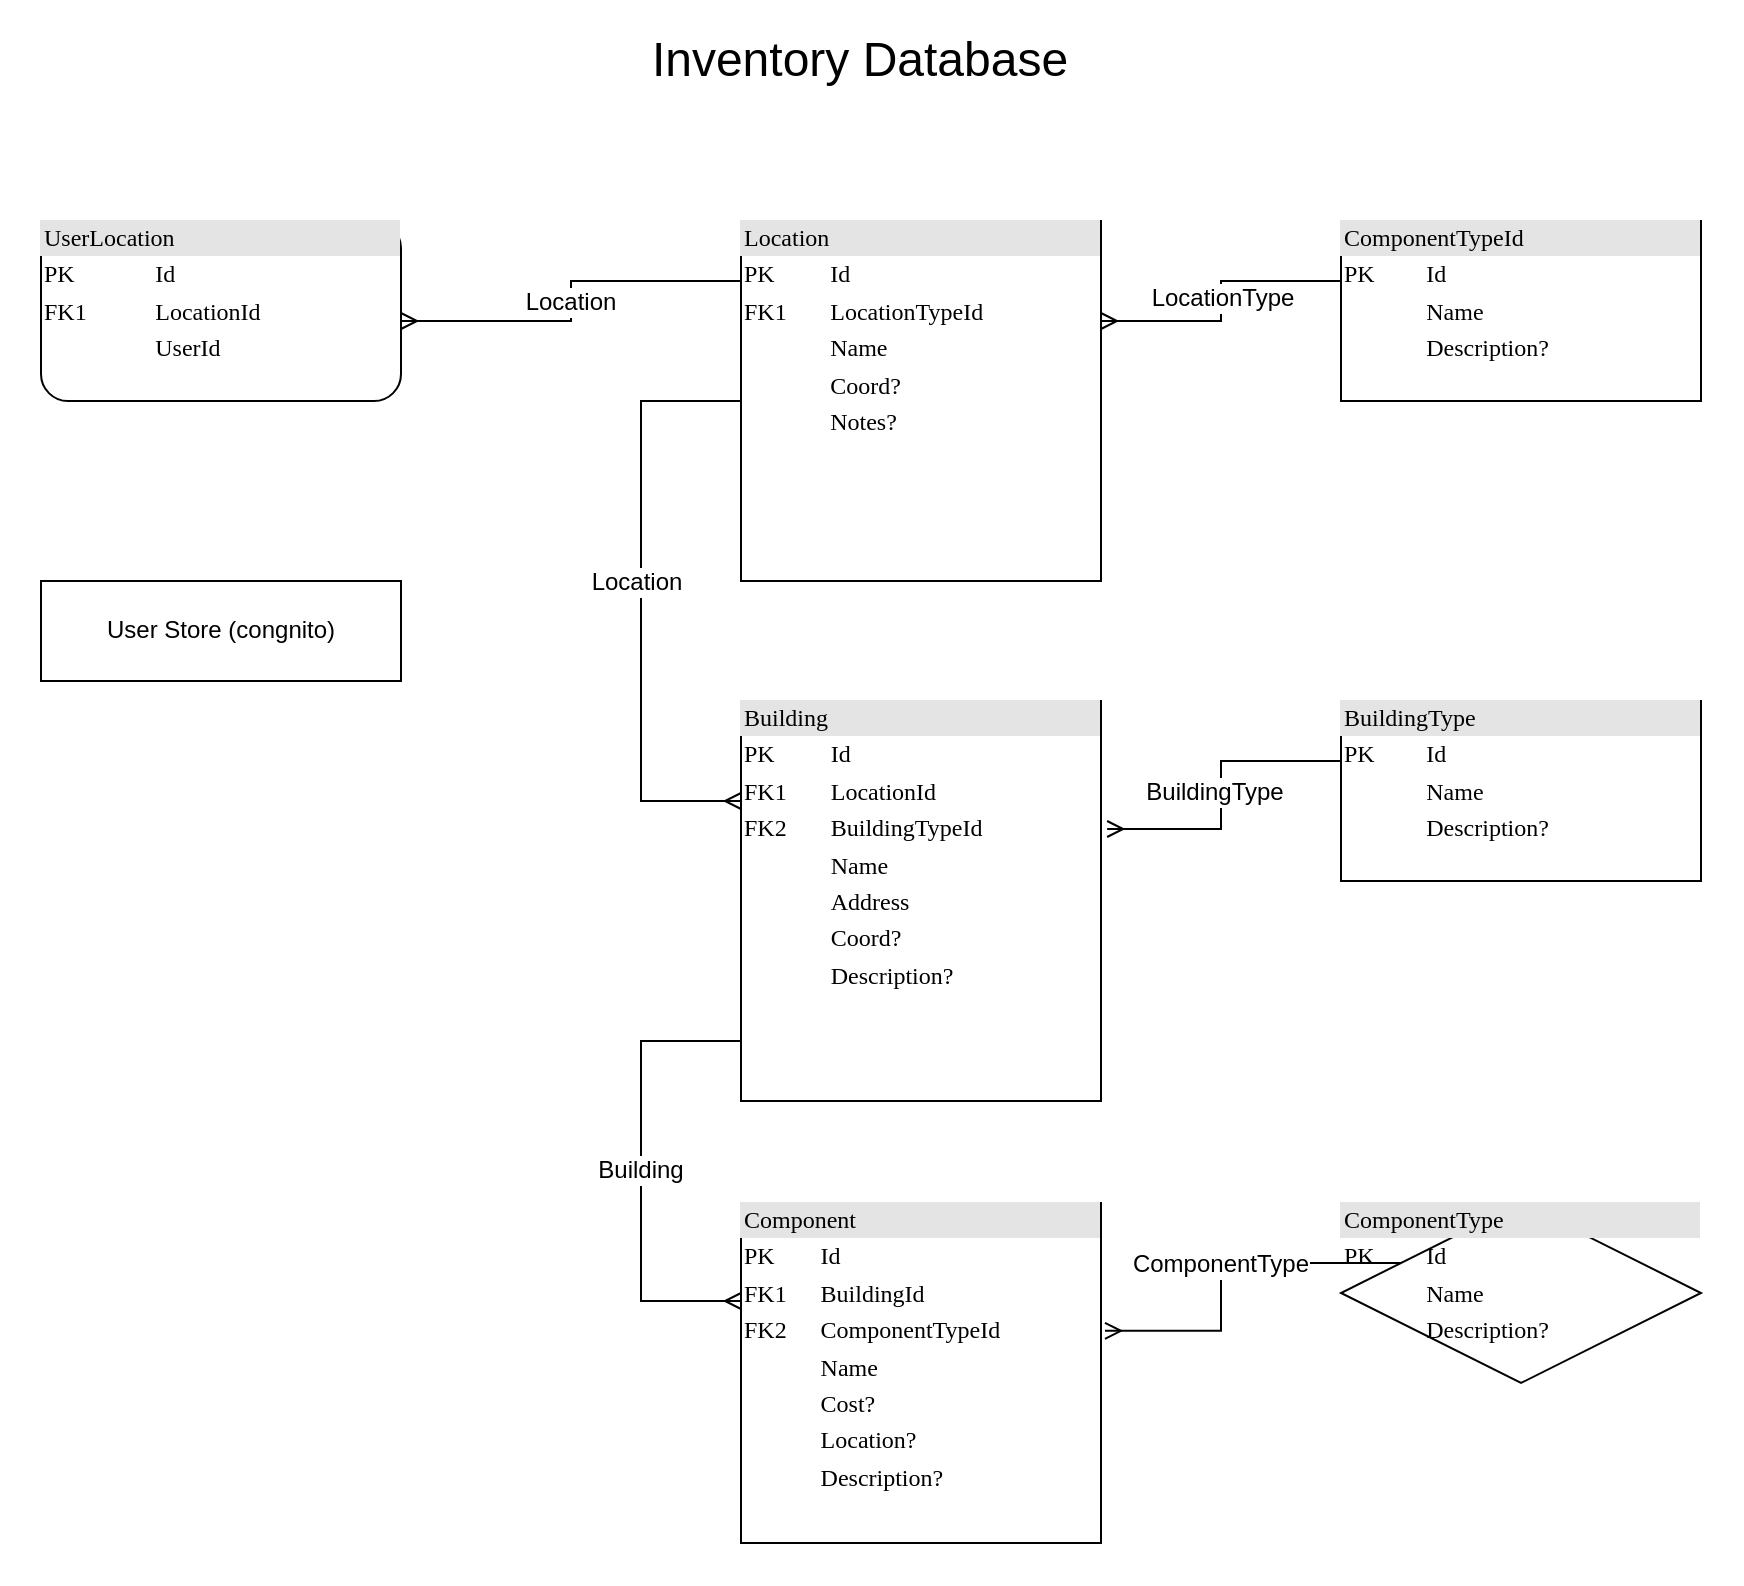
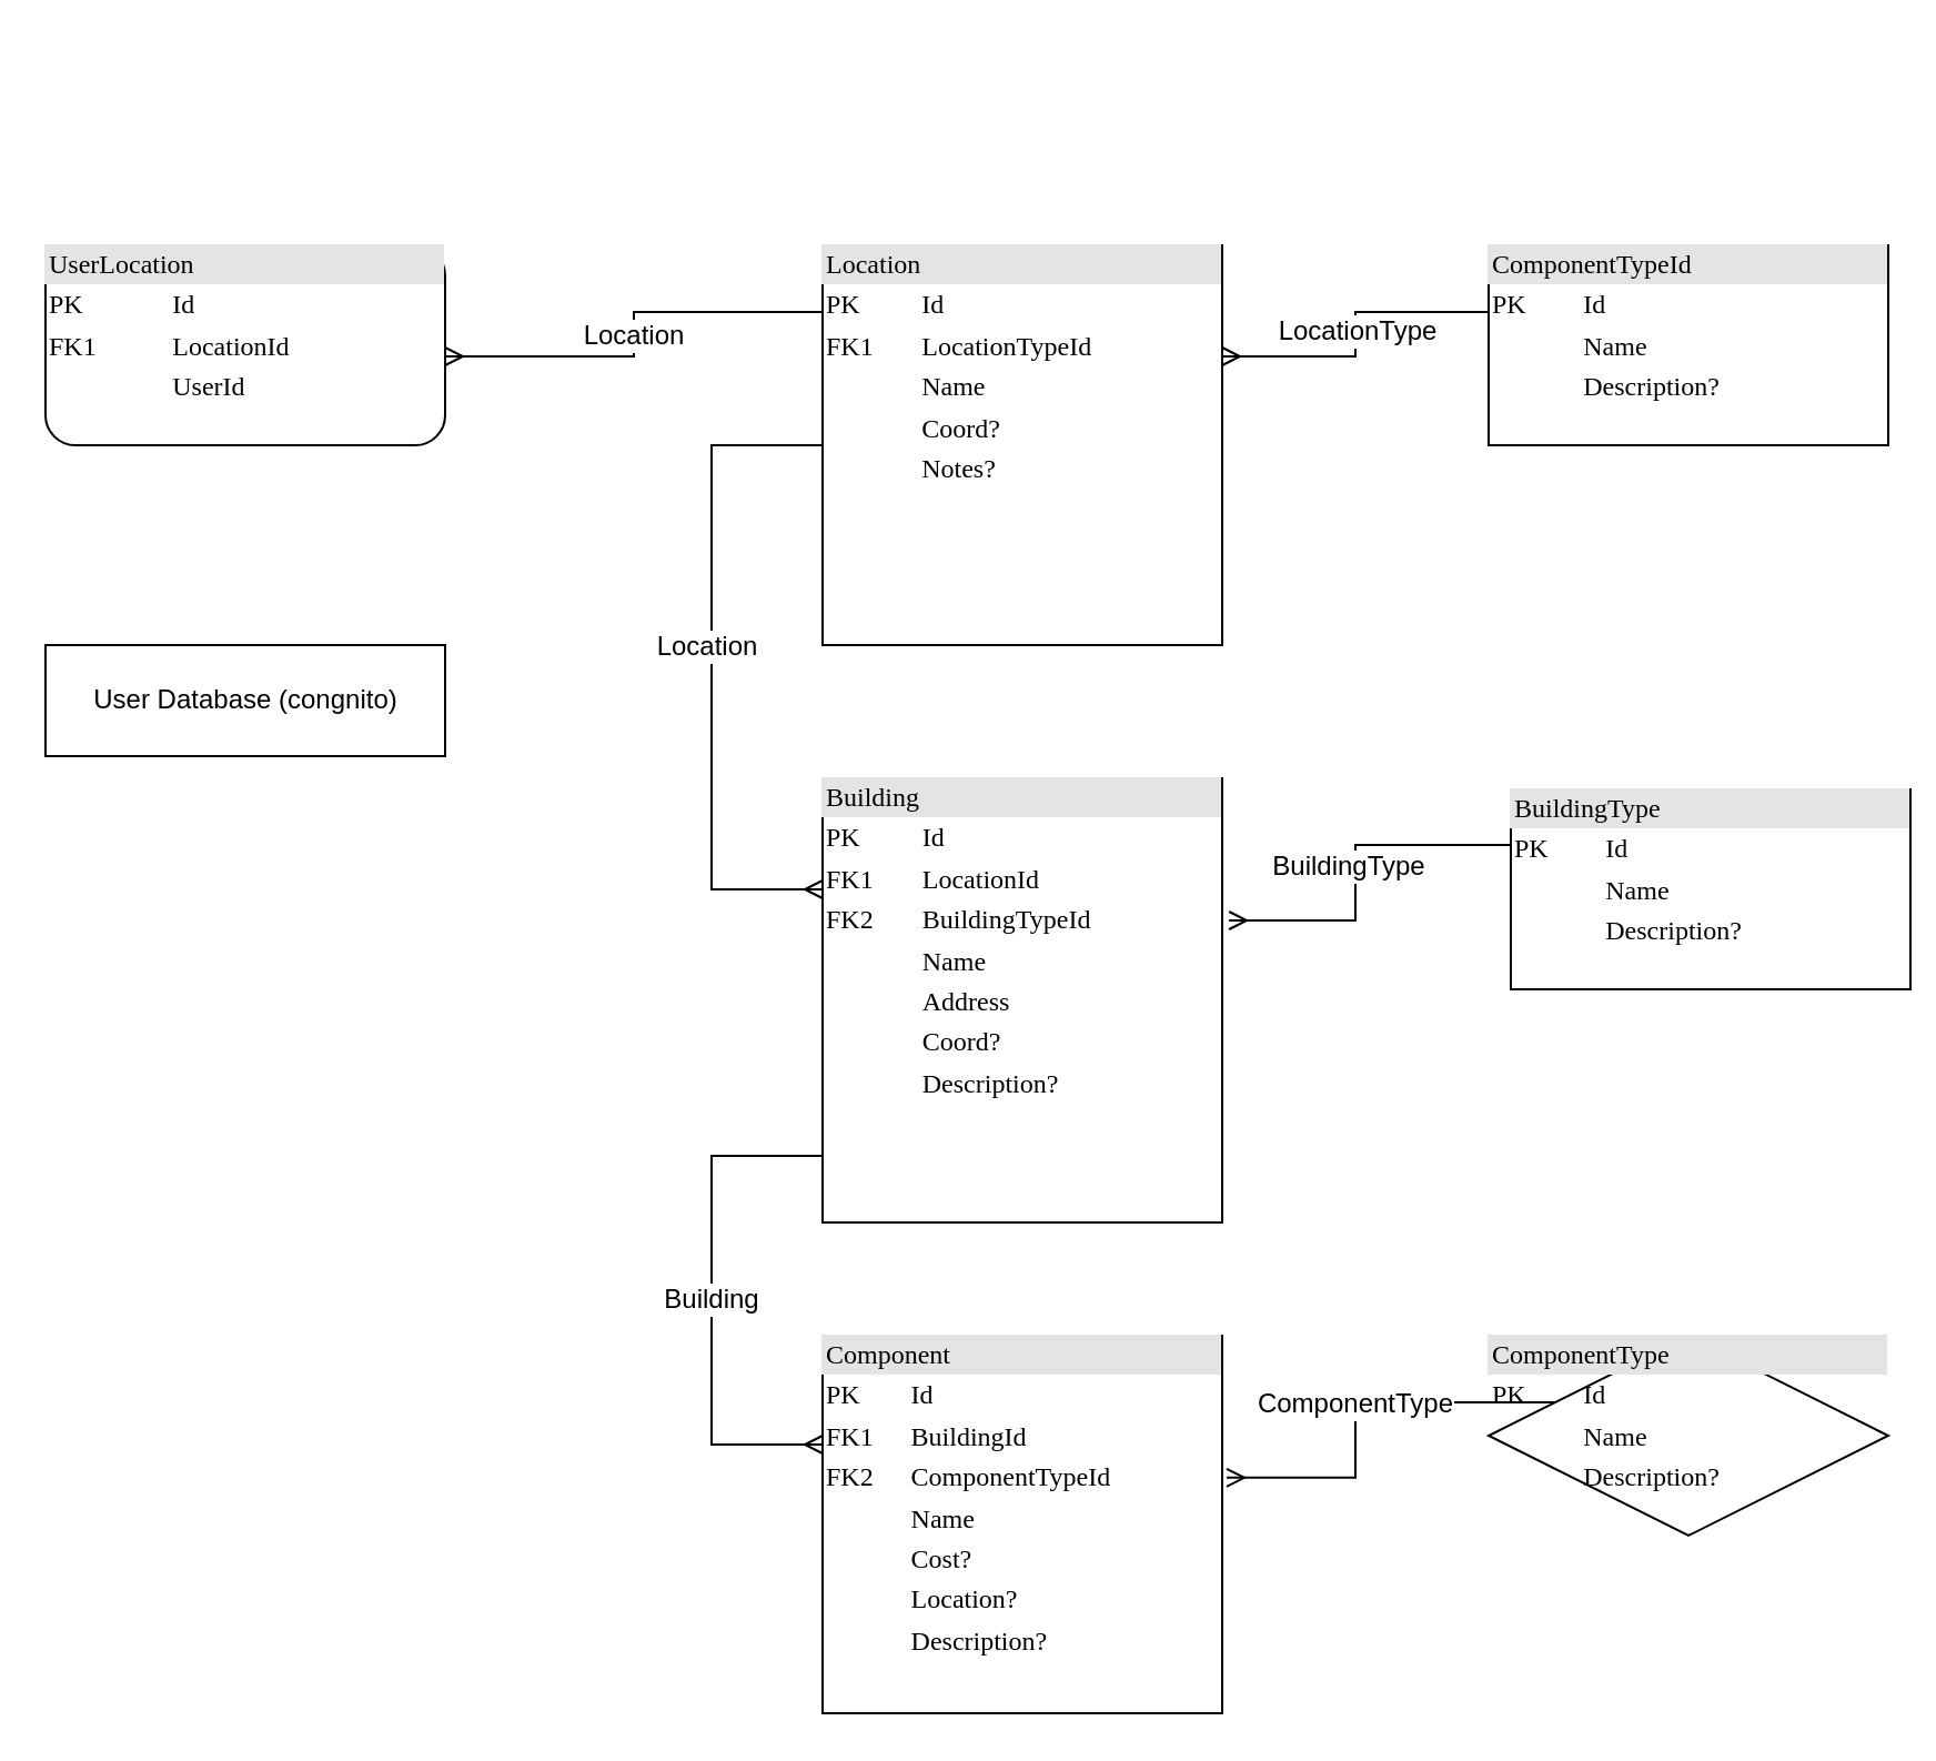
- <mxCell id="20" value="Inventory Database" style="text;html=1;strokeColor=none;fillColor=none;align=center;verticalAlign=middle;whiteSpace=wrap;rounded=0;fontSize=24;" vertex="1" parent="1"><mxGeometry x="255" y="20" width="350" height="20" as="geometry" /></mxCell>
- <mxCell id="19" value="User Store (congnito)" style="html=1;" vertex="1" parent="1"><mxGeometry x="20" y="290" width="180" height="50" as="geometry" /></mxCell>
+ <mxCell id="19" value="User Database (congnito)" style="html=1;" vertex="1" parent="1"><mxGeometry x="20" y="290" width="180" height="50" as="geometry" /></mxCell>
- <mxCell id="11" value="&lt;div style=&quot;box-sizing: border-box ; width: 100% ; background: #e4e4e4 ; padding: 2px&quot;&gt;BuildingType&lt;br&gt;&lt;/div&gt;&lt;table style=&quot;width: 100% ; font-size: 1em&quot; cellspacing=&quot;0&quot; cellpadding=&quot;2&quot;&gt;&lt;tbody&gt;&lt;tr&gt;&lt;td&gt;PK&lt;/td&gt;&lt;td&gt;Id&lt;/td&gt;&lt;/tr&gt;&lt;tr&gt;&lt;td&gt;&lt;br&gt;&lt;/td&gt;&lt;td&gt;Name&lt;/td&gt;&lt;/tr&gt;&lt;tr&gt;&lt;td&gt;&lt;br&gt;&lt;/td&gt;&lt;td&gt;Description?&lt;br&gt;&lt;/td&gt;&lt;/tr&gt;&lt;/tbody&gt;&lt;/table&gt;" style="verticalAlign=top;align=left;overflow=fill;html=1;rounded=0;shadow=0;comic=0;labelBackgroundColor=none;strokeColor=#000000;strokeWidth=1;fillColor=#ffffff;fontFamily=Verdana;fontSize=12;fontColor=#000000;" vertex="1" parent="1"><mxGeometry x="670" y="350" width="180" height="90" as="geometry" /></mxCell>
+ <mxCell id="11" value="&lt;div style=&quot;box-sizing: border-box ; width: 100% ; background: #e4e4e4 ; padding: 2px&quot;&gt;BuildingType&lt;br&gt;&lt;/div&gt;&lt;table style=&quot;width: 100% ; font-size: 1em&quot; cellspacing=&quot;0&quot; cellpadding=&quot;2&quot;&gt;&lt;tbody&gt;&lt;tr&gt;&lt;td&gt;PK&lt;/td&gt;&lt;td&gt;Id&lt;/td&gt;&lt;/tr&gt;&lt;tr&gt;&lt;td&gt;&lt;br&gt;&lt;/td&gt;&lt;td&gt;Name&lt;/td&gt;&lt;/tr&gt;&lt;tr&gt;&lt;td&gt;&lt;br&gt;&lt;/td&gt;&lt;td&gt;Description?&lt;br&gt;&lt;/td&gt;&lt;/tr&gt;&lt;/tbody&gt;&lt;/table&gt;" style="verticalAlign=top;align=left;overflow=fill;html=1;rounded=0;shadow=0;comic=0;labelBackgroundColor=none;strokeColor=#000000;strokeWidth=1;fillColor=#ffffff;fontFamily=Verdana;fontSize=12;fontColor=#000000;" vertex="1" parent="1"><mxGeometry x="680" y="355" width="180" height="90" as="geometry" /></mxCell>
